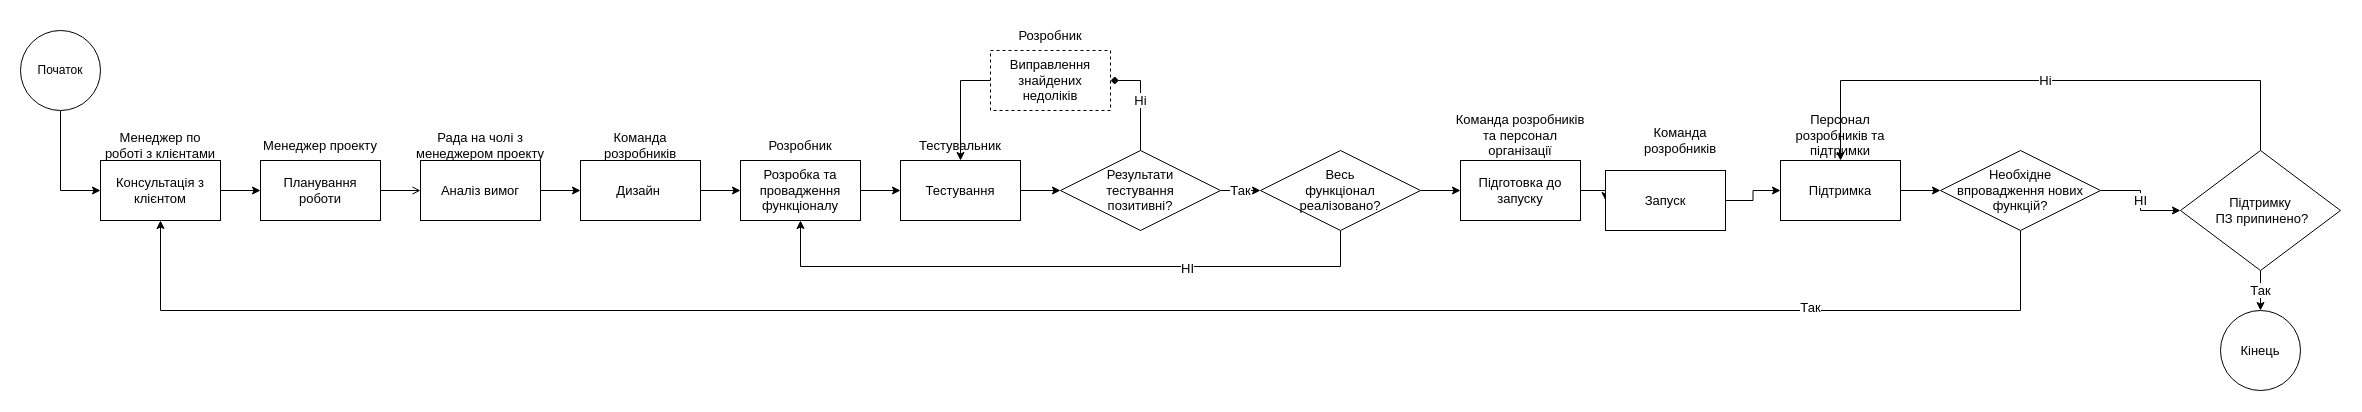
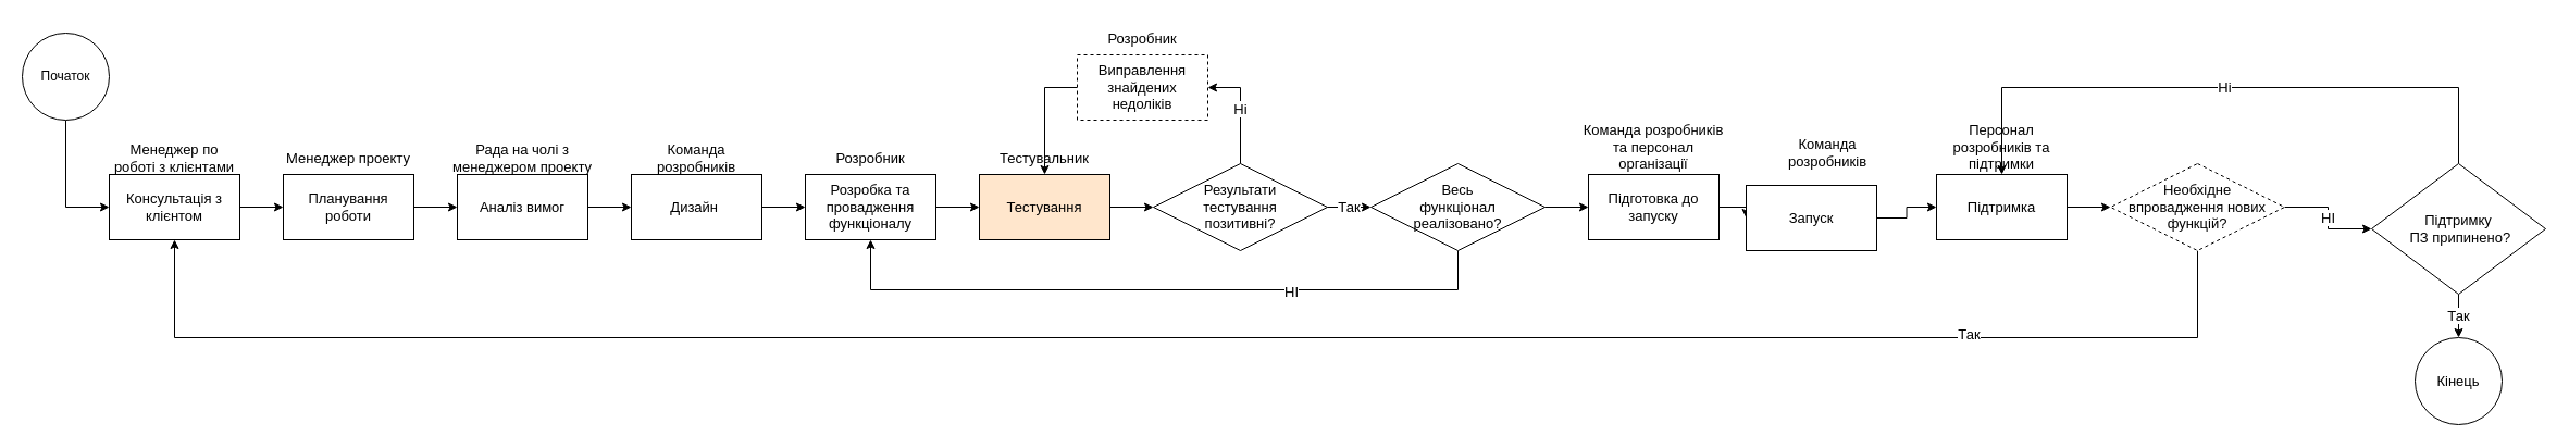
- <mxCell id="15" value="Ні" style="edgeStyle=orthogonalEdgeStyle;rounded=0;orthogonalLoop=1;jettySize=auto;html=1;exitX=0.5;exitY=0;exitDx=0;exitDy=0;entryX=1;entryY=0.5;entryDx=0;entryDy=0;fontSize=13;endArrow=diamond;" parent="1" source="16" target="9" edge="1"><mxGeometry relative="1" as="geometry"><mxPoint x="1100" y="70" as="targetPoint" /></mxGeometry></mxCell>
+ <mxCell id="15" value="Ні" style="edgeStyle=orthogonalEdgeStyle;rounded=0;orthogonalLoop=1;jettySize=auto;html=1;exitX=0.5;exitY=0;exitDx=0;exitDy=0;entryX=1;entryY=0.5;entryDx=0;entryDy=0;fontSize=13;" parent="1" source="16" target="9" edge="1"><mxGeometry relative="1" as="geometry"><mxPoint x="1100" y="70" as="targetPoint" /></mxGeometry></mxCell>
- <mxCell id="4" style="edgeStyle=orthogonalEdgeStyle;rounded=0;orthogonalLoop=1;jettySize=auto;html=1;exitX=1;exitY=0.5;exitDx=0;exitDy=0;entryX=0;entryY=0.5;entryDx=0;entryDy=0;fontSize=13;endArrow=open;" parent="1" source="5" target="26" edge="1"><mxGeometry relative="1" as="geometry" /></mxCell>
+ <mxCell id="4" style="edgeStyle=orthogonalEdgeStyle;rounded=0;orthogonalLoop=1;jettySize=auto;html=1;exitX=1;exitY=0.5;exitDx=0;exitDy=0;entryX=0;entryY=0.5;entryDx=0;entryDy=0;fontSize=13;" parent="1" source="5" target="26" edge="1"><mxGeometry relative="1" as="geometry" /></mxCell>
- <mxCell id="13" value="&lt;font style=&quot;font-size: 13px;&quot;&gt;Тестування&lt;/font&gt;" style="rounded=0;whiteSpace=wrap;html=1;" parent="1" vertex="1"><mxGeometry x="900" y="160" width="120" height="60" as="geometry" /></mxCell>
+ <mxCell id="13" value="&lt;font style=&quot;font-size: 13px;&quot;&gt;Тестування&lt;/font&gt;" style="rounded=0;whiteSpace=wrap;html=1;fillColor=#ffe6cc;" parent="1" vertex="1"><mxGeometry x="900" y="160" width="120" height="60" as="geometry" /></mxCell>
- <mxCell id="24" value="Необхідне &lt;br&gt;впровадження нових функцій?" style="rhombus;whiteSpace=wrap;html=1;fontSize=13;" parent="1" vertex="1"><mxGeometry x="1940" y="150" width="160" height="80" as="geometry" /></mxCell>
+ <mxCell id="24" value="Необхідне &lt;br&gt;впровадження нових функцій?" style="rhombus;whiteSpace=wrap;html=1;fontSize=13;dashed=1;" parent="1" vertex="1"><mxGeometry x="1940" y="150" width="160" height="80" as="geometry" /></mxCell>
